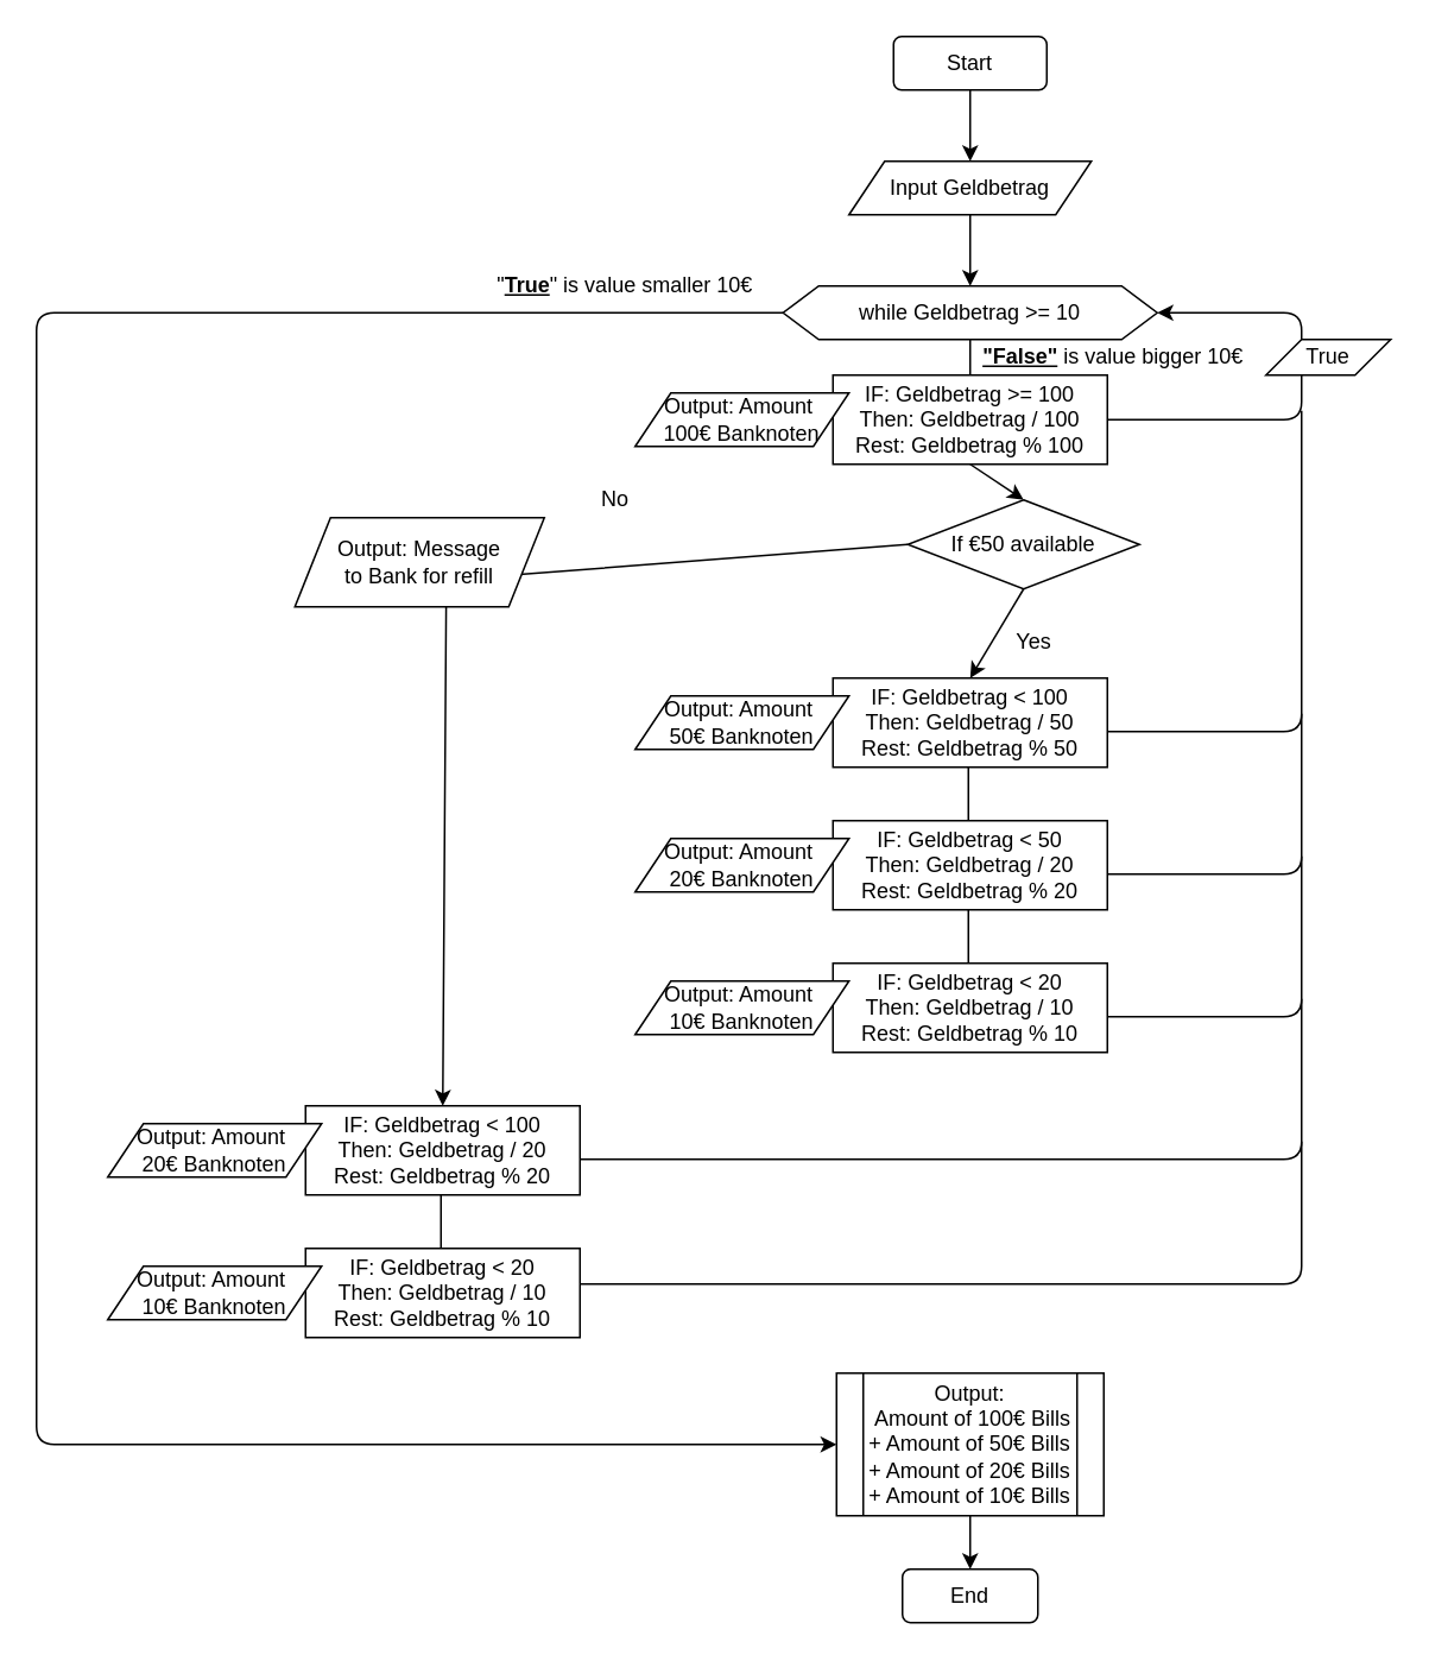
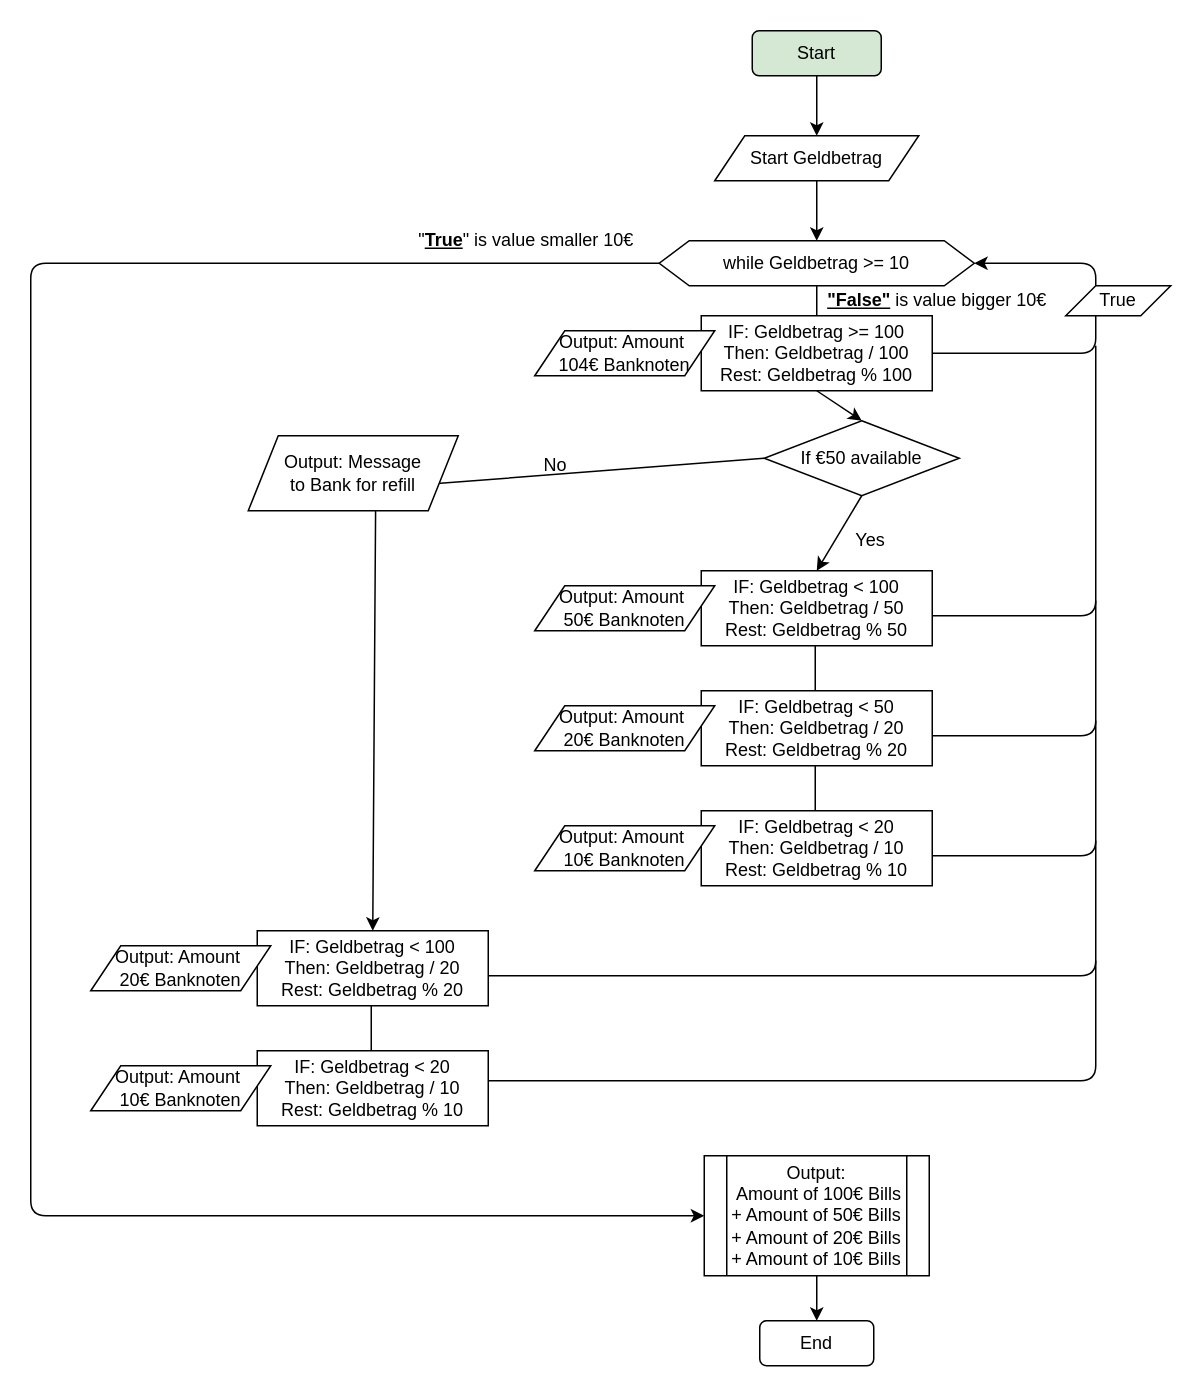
- <mxCell id="2" value="Start" style="rounded=1;whiteSpace=wrap;html=1;" parent="1" vertex="1"><mxGeometry x="501" y="20" width="86" height="30" as="geometry" /></mxCell>
+ <mxCell id="2" value="Start" style="rounded=1;whiteSpace=wrap;html=1;fillColor=#d5e8d4;" parent="1" vertex="1"><mxGeometry x="501" y="20" width="86" height="30" as="geometry" /></mxCell>
- <mxCell id="4" value="Input Geldbetrag" style="shape=parallelogram;perimeter=parallelogramPerimeter;whiteSpace=wrap;html=1;fixedSize=1;" parent="1" vertex="1"><mxGeometry x="476" y="90" width="136" height="30" as="geometry" /></mxCell>
+ <mxCell id="4" value="Start Geldbetrag" style="shape=parallelogram;perimeter=parallelogramPerimeter;whiteSpace=wrap;html=1;fixedSize=1;" parent="1" vertex="1"><mxGeometry x="476" y="90" width="136" height="30" as="geometry" /></mxCell>
- <mxCell id="10" value="Output: Amount&amp;nbsp;&lt;br&gt;100€ Banknoten" style="shape=parallelogram;perimeter=parallelogramPerimeter;whiteSpace=wrap;html=1;fixedSize=1;" parent="1" vertex="1"><mxGeometry x="356" y="220" width="120" height="30" as="geometry" /></mxCell>
+ <mxCell id="10" value="Output: Amount&amp;nbsp;&lt;br&gt;104€ Banknoten" style="shape=parallelogram;perimeter=parallelogramPerimeter;whiteSpace=wrap;html=1;fixedSize=1;" parent="1" vertex="1"><mxGeometry x="356" y="220" width="120" height="30" as="geometry" /></mxCell>
- <mxCell id="35" value="No" style="text;html=1;strokeColor=none;fillColor=none;align=center;verticalAlign=middle;whiteSpace=wrap;rounded=0;" parent="1" vertex="1"><mxGeometry x="325" y="270" width="40" height="20" as="geometry" /></mxCell>
+ <mxCell id="35" value="No" style="text;html=1;strokeColor=none;fillColor=none;align=center;verticalAlign=middle;whiteSpace=wrap;rounded=0;" parent="1" vertex="1"><mxGeometry x="350" y="300" width="40" height="20" as="geometry" /></mxCell>
